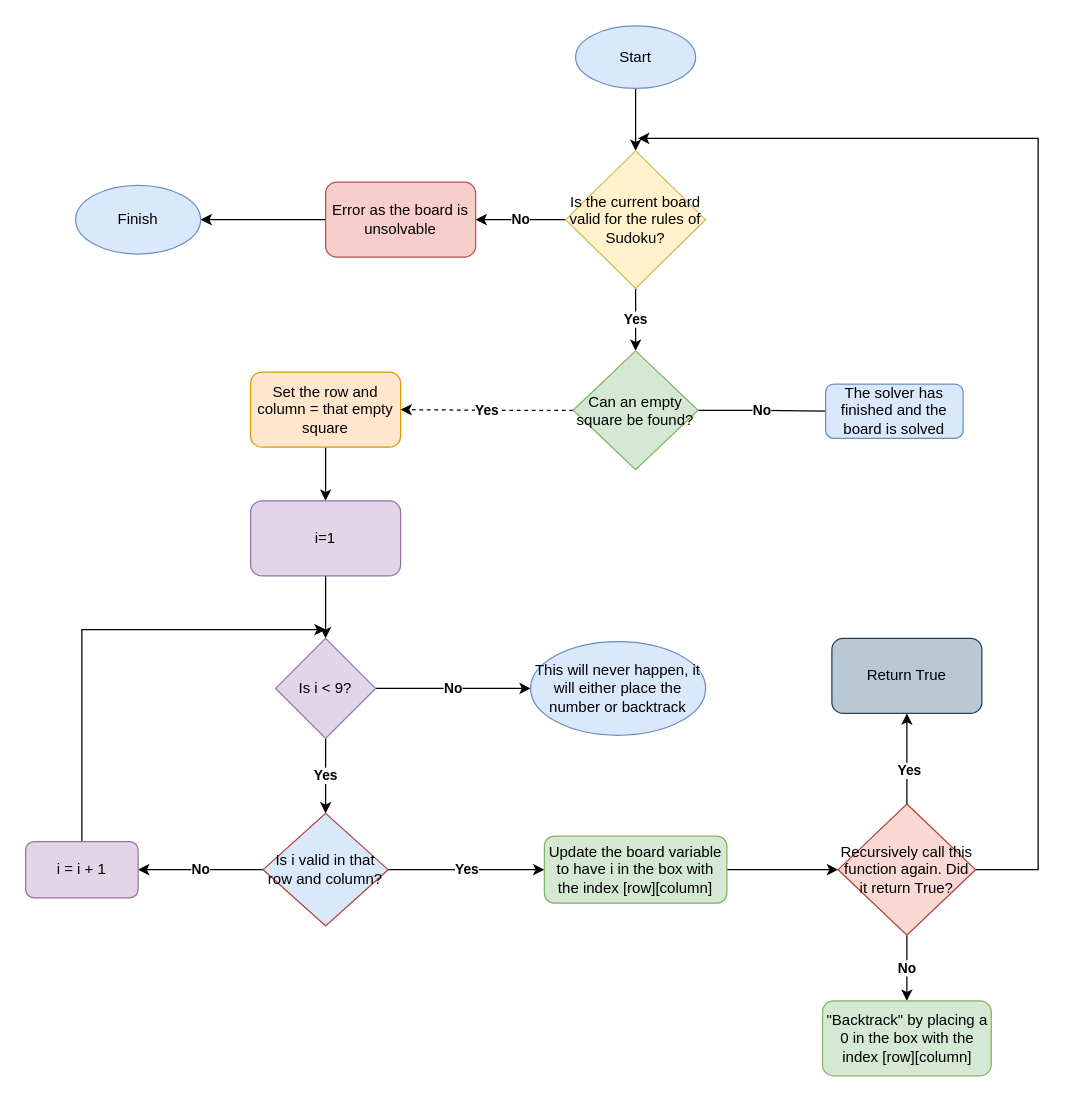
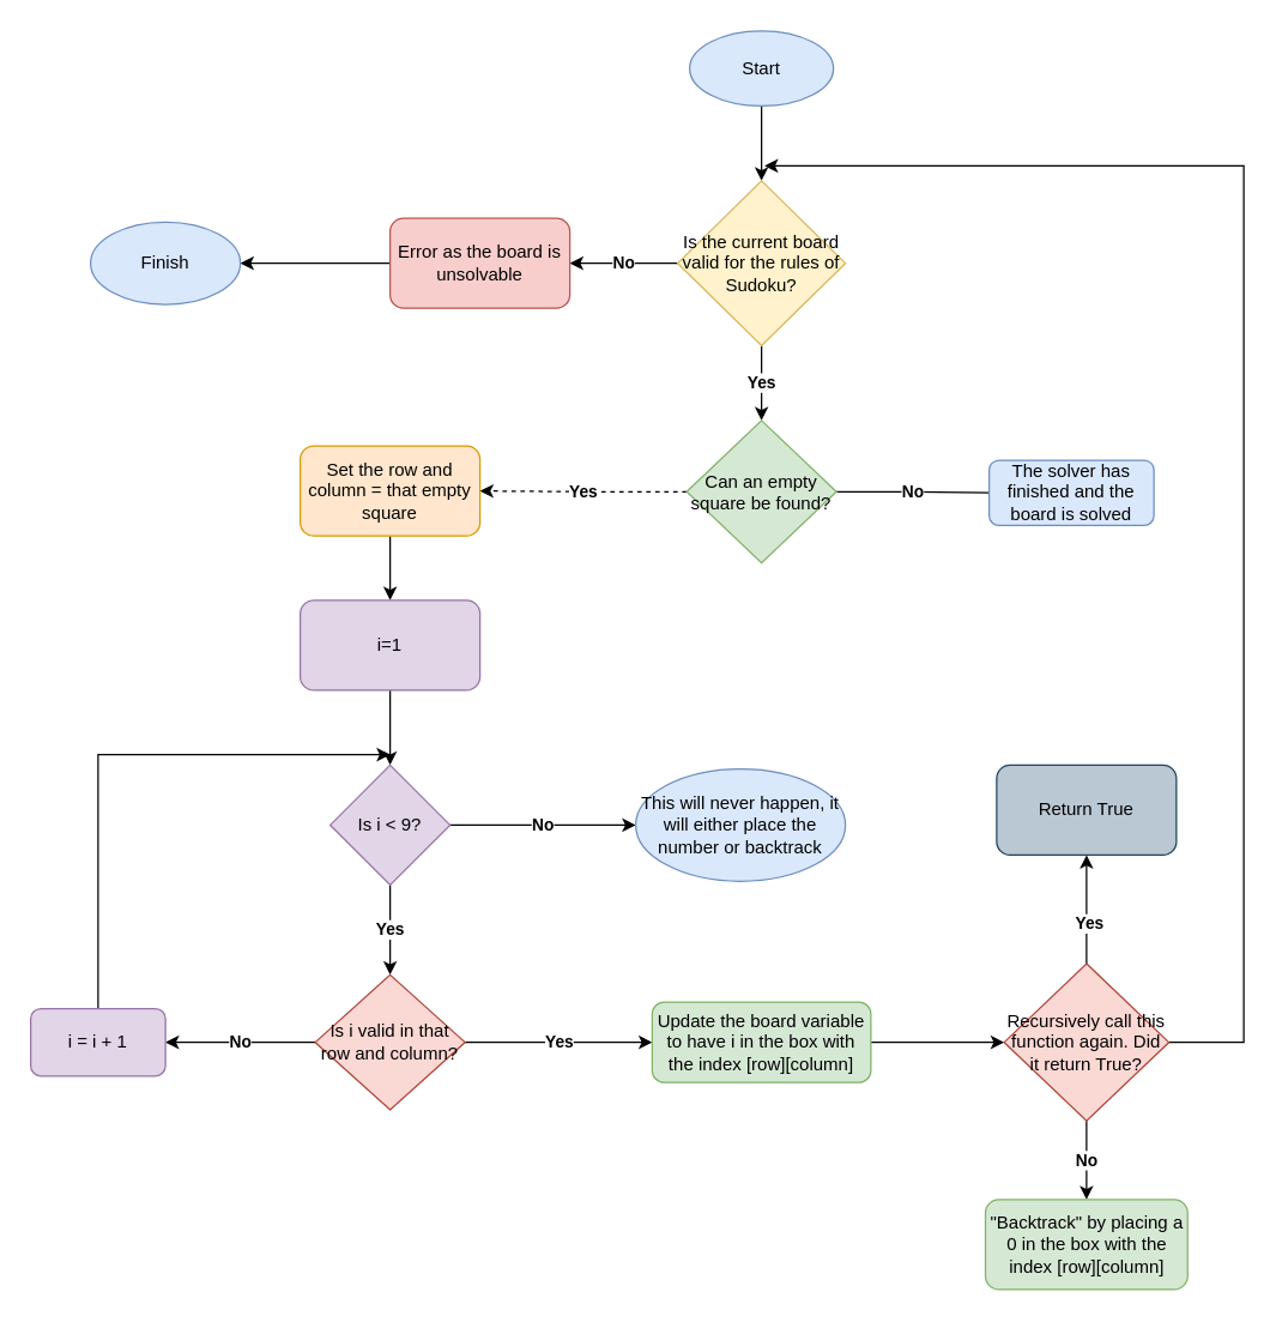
- <mxCell id="23" value="Is i valid in that row and column?" style="rhombus;whiteSpace=wrap;html=1;fillColor=#dae8fc;strokeColor=#ae4132;" vertex="1" parent="1"><mxGeometry x="210" y="650" width="100" height="90" as="geometry" /></mxCell>
+ <mxCell id="23" value="Is i valid in that row and column?" style="rhombus;whiteSpace=wrap;html=1;fillColor=#fad9d5;strokeColor=#ae4132;" vertex="1" parent="1"><mxGeometry x="210" y="650" width="100" height="90" as="geometry" /></mxCell>
